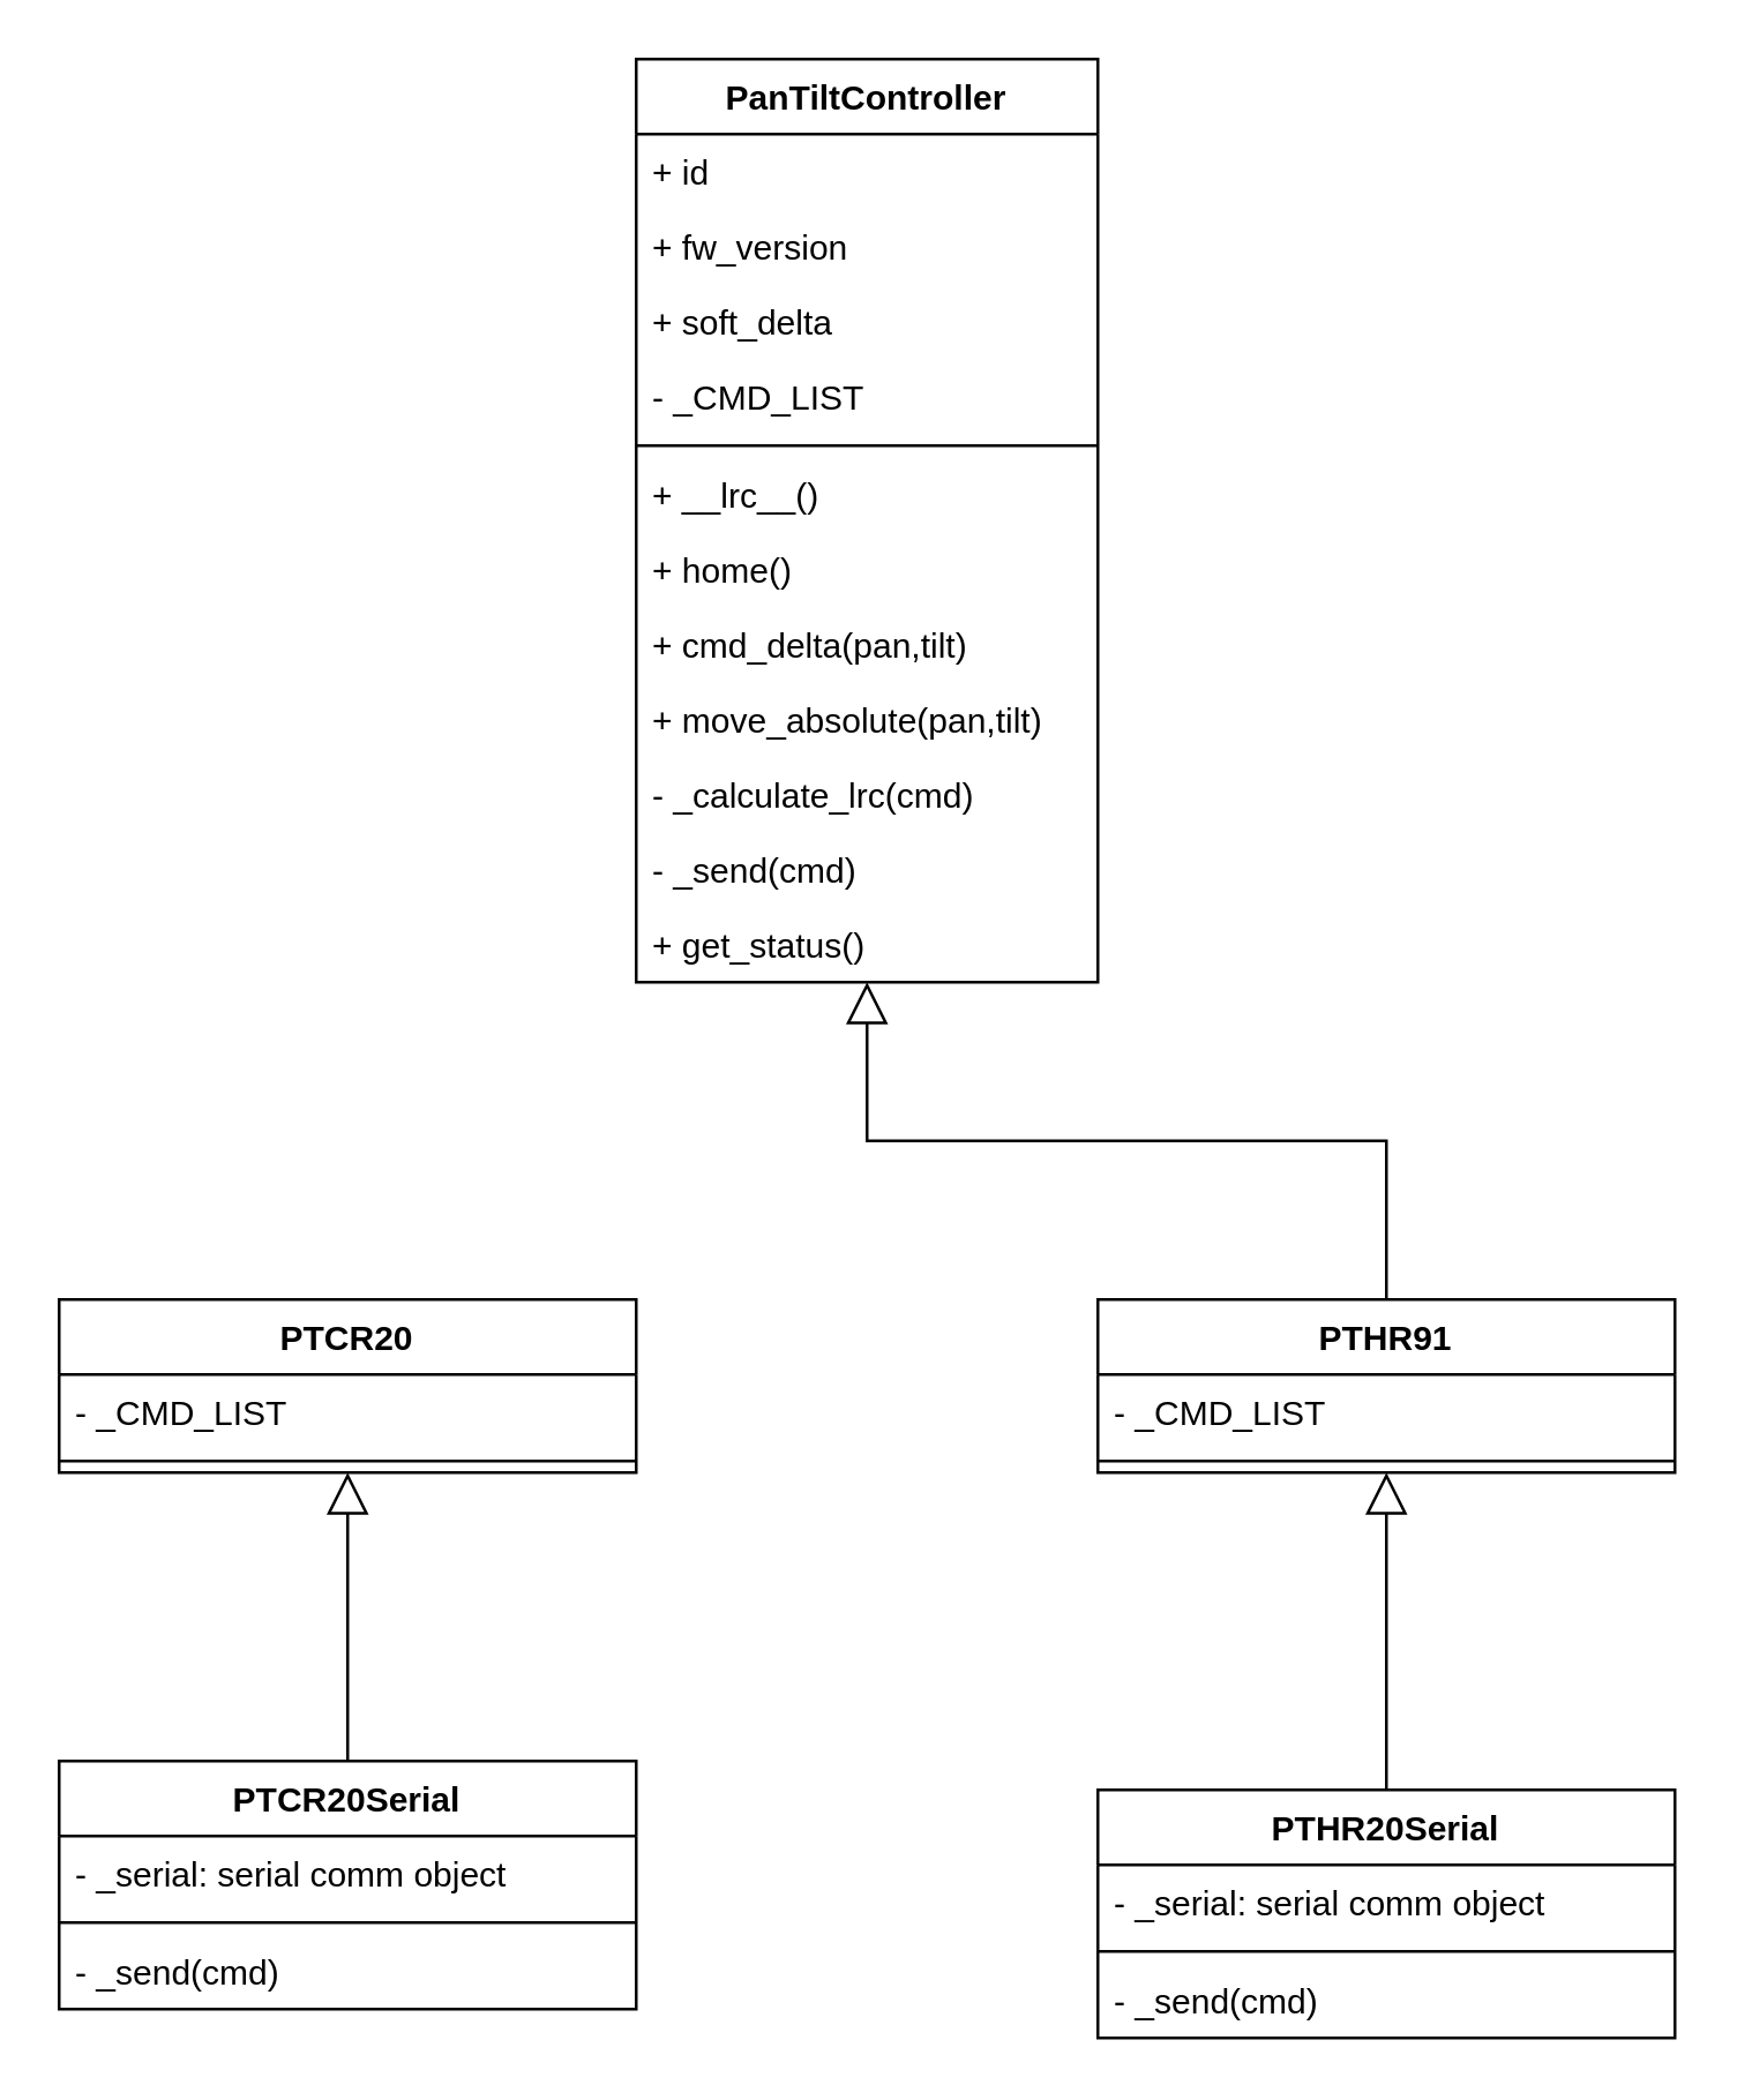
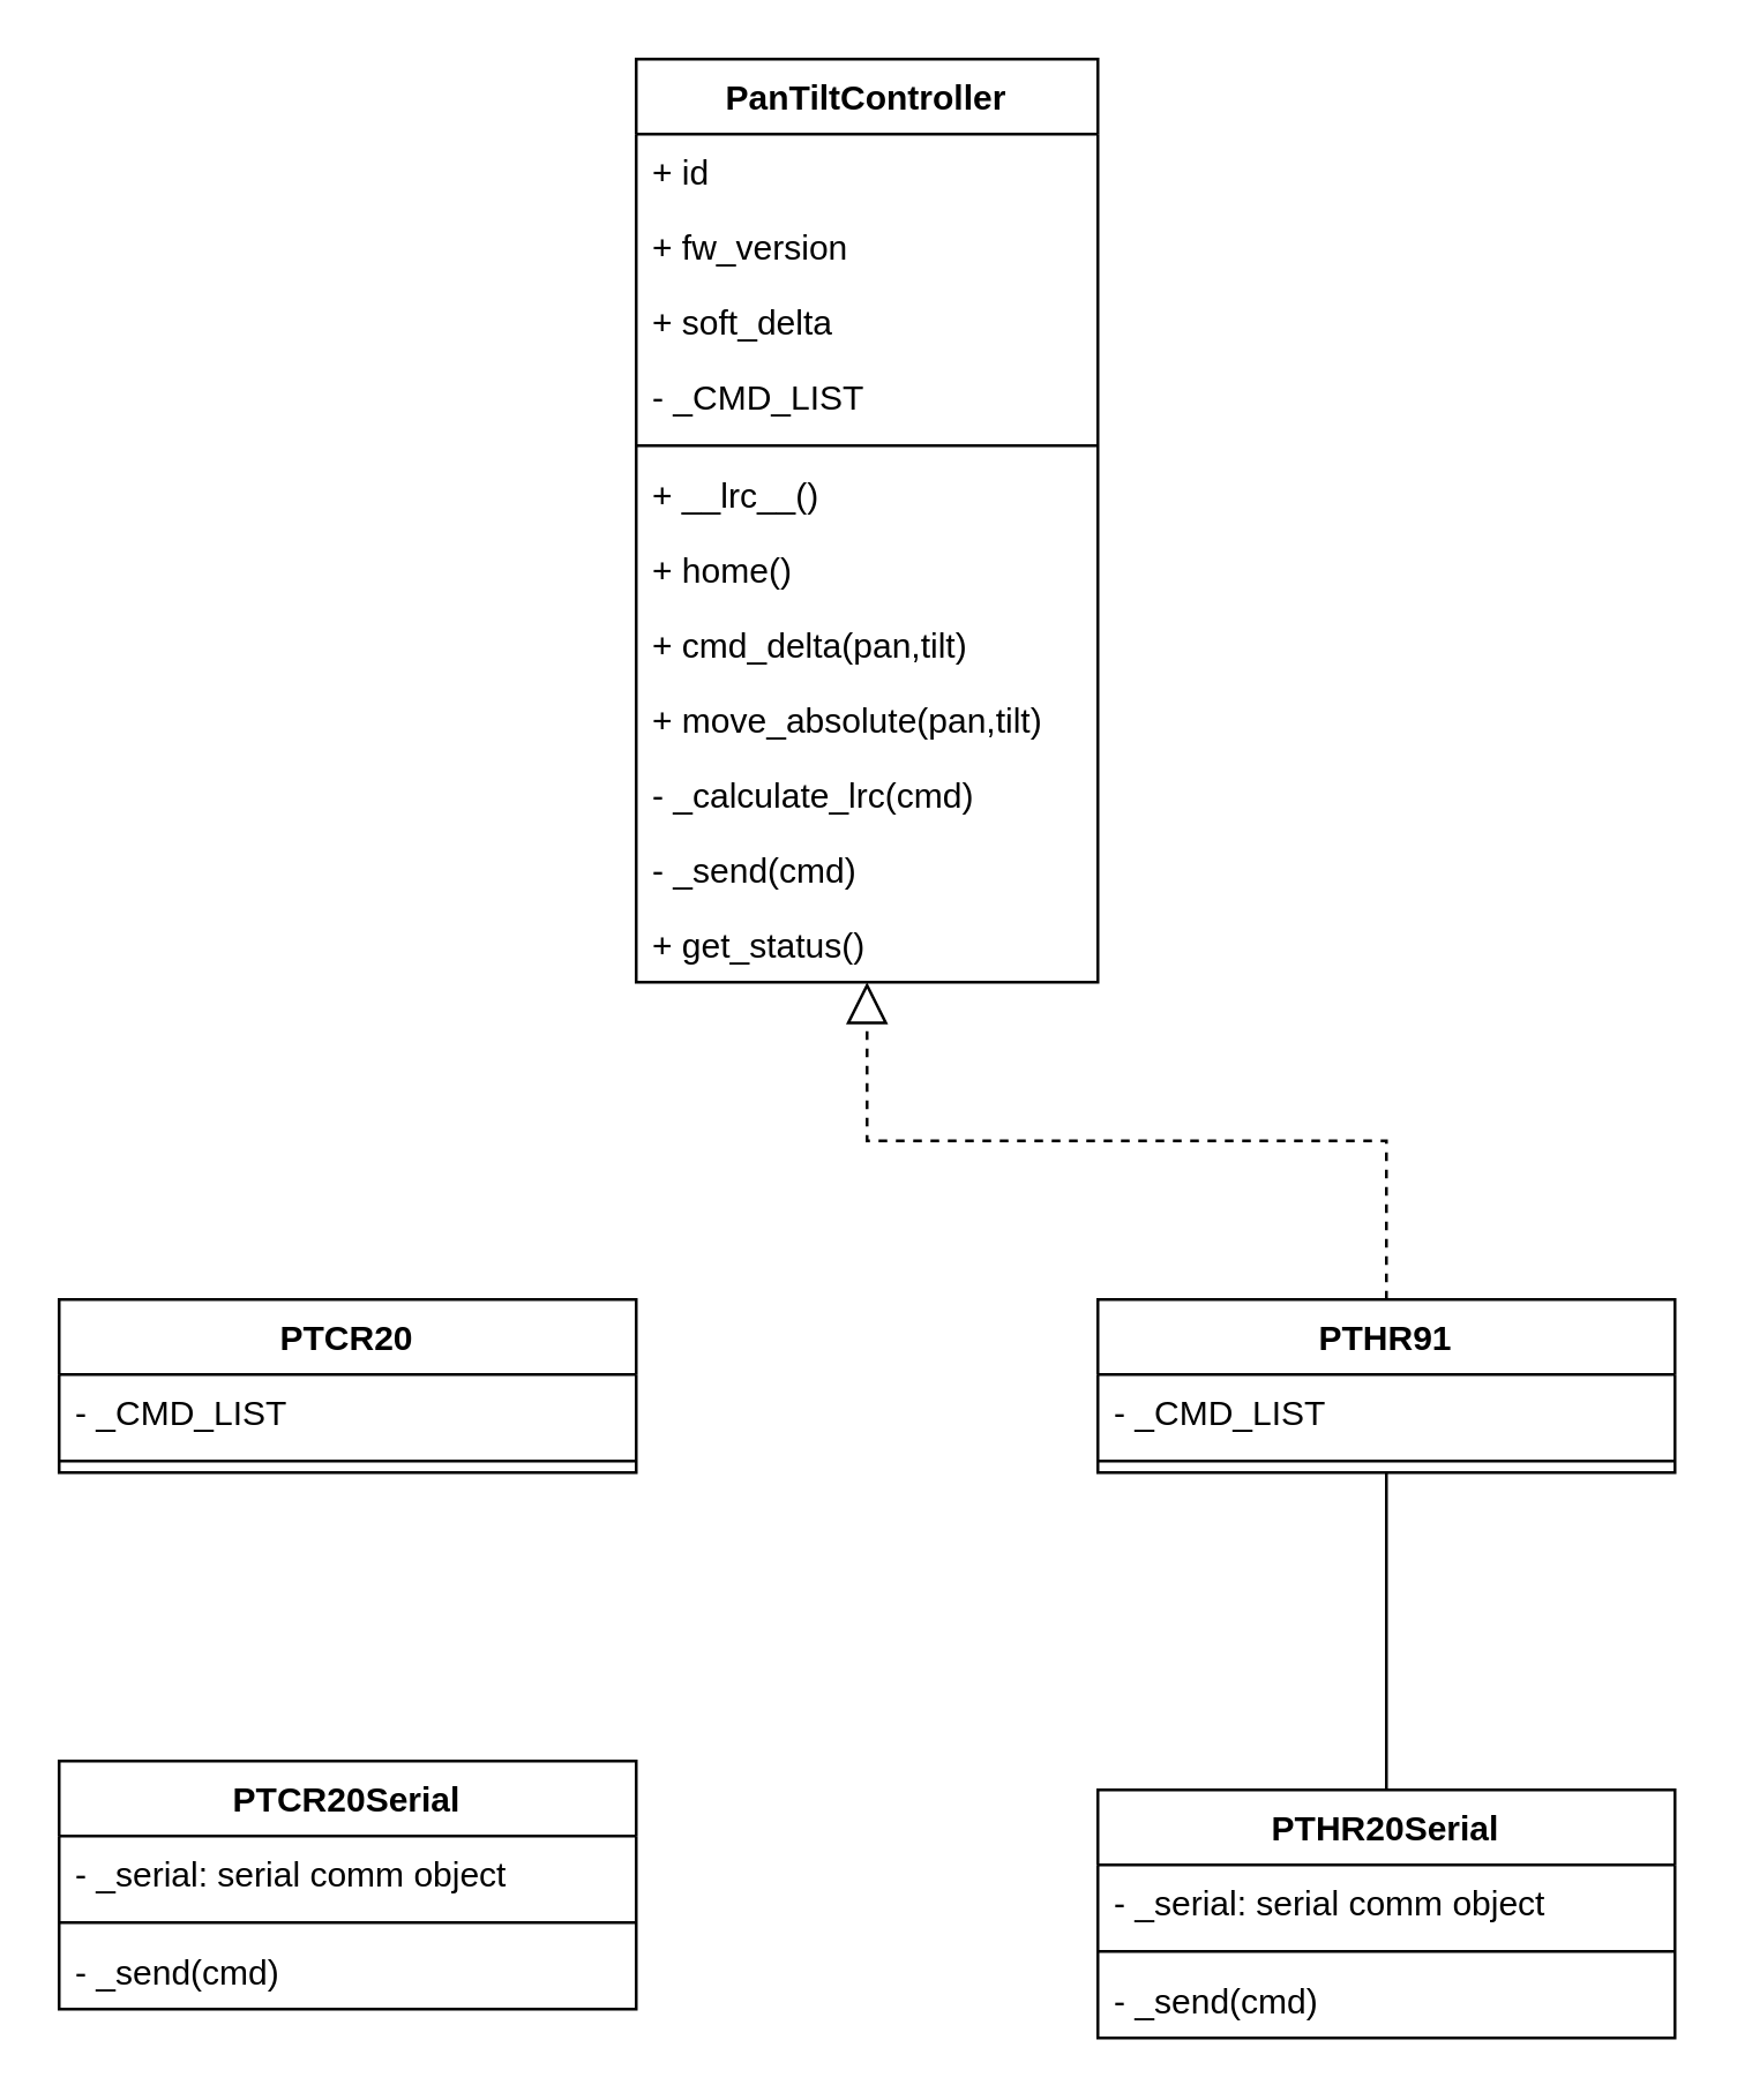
- <mxCell id="29" value="" style="endArrow=block;endFill=0;endSize=12;html=1;rounded=0;edgeStyle=elbowEdgeStyle;elbow=vertical;exitX=0.5;exitY=0;exitDx=0;exitDy=0;" edge="1" parent="1" source="18" target="2"><mxGeometry width="160" relative="1" as="geometry"><mxPoint x="106" y="460" as="sourcePoint" /><mxPoint x="310" y="350" as="targetPoint" /></mxGeometry></mxCell>
+ <mxCell id="29" value="" style="endArrow=block;endFill=0;endSize=12;html=1;rounded=0;edgeStyle=elbowEdgeStyle;elbow=vertical;exitX=0.5;exitY=0;exitDx=0;exitDy=0;dashed=1;" edge="1" parent="1" source="18" target="2"><mxGeometry width="160" relative="1" as="geometry"><mxPoint x="106" y="460" as="sourcePoint" /><mxPoint x="310" y="350" as="targetPoint" /></mxGeometry></mxCell>
- <mxCell id="31" value="" style="endArrow=block;endFill=0;endSize=12;html=1;rounded=0;edgeStyle=elbowEdgeStyle;elbow=vertical;" edge="1" parent="1" source="25" target="18"><mxGeometry width="160" relative="1" as="geometry"><mxPoint x="486" y="610" as="sourcePoint" /><mxPoint x="486" y="510" as="targetPoint" /></mxGeometry></mxCell>
+ <mxCell id="31" value="" style="endArrow=none;endFill=0;endSize=12;html=1;rounded=0;edgeStyle=elbowEdgeStyle;elbow=vertical;" edge="1" parent="1" source="25" target="18"><mxGeometry width="160" relative="1" as="geometry"><mxPoint x="486" y="610" as="sourcePoint" /><mxPoint x="486" y="510" as="targetPoint" /></mxGeometry></mxCell>
- <mxCell id="30" value="" style="endArrow=block;endFill=0;endSize=12;html=1;rounded=0;edgeStyle=elbowEdgeStyle;elbow=vertical;exitX=0.5;exitY=0;exitDx=0;exitDy=0;" edge="1" parent="1" source="21" target="15"><mxGeometry width="160" relative="1" as="geometry"><mxPoint x="490" y="460" as="sourcePoint" /><mxPoint x="310" y="350" as="targetPoint" /></mxGeometry></mxCell>
